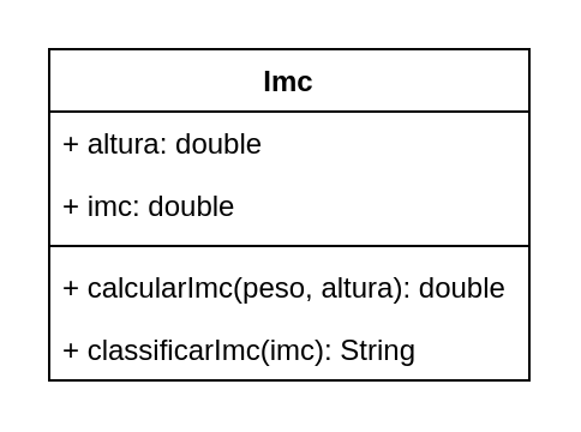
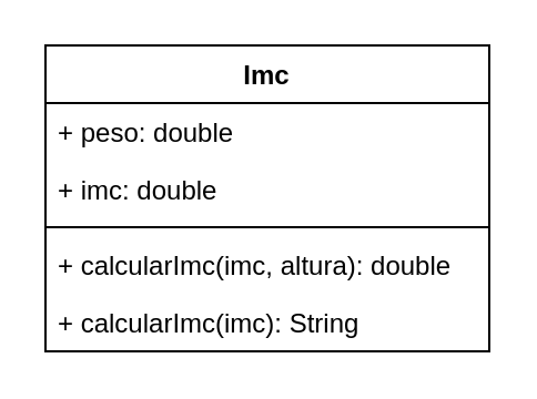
- <mxCell id="3" value="+ altura: double" style="text;strokeColor=none;fillColor=none;align=left;verticalAlign=top;spacingLeft=4;spacingRight=4;overflow=hidden;rotatable=0;points=[[0,0.5],[1,0.5]];portConstraint=eastwest;whiteSpace=wrap;html=1;" vertex="1" parent="2"><mxGeometry y="26" width="200" height="26" as="geometry" /></mxCell>
+ <mxCell id="3" value="+ peso: double" style="text;strokeColor=none;fillColor=none;align=left;verticalAlign=top;spacingLeft=4;spacingRight=4;overflow=hidden;rotatable=0;points=[[0,0.5],[1,0.5]];portConstraint=eastwest;whiteSpace=wrap;html=1;" vertex="1" parent="2"><mxGeometry y="26" width="200" height="26" as="geometry" /></mxCell>
- <mxCell id="6" value="+ calcularImc(peso, altura): double" style="text;strokeColor=none;fillColor=none;align=left;verticalAlign=top;spacingLeft=4;spacingRight=4;overflow=hidden;rotatable=0;points=[[0,0.5],[1,0.5]];portConstraint=eastwest;whiteSpace=wrap;html=1;" vertex="1" parent="2"><mxGeometry y="86" width="200" height="26" as="geometry" /></mxCell>
+ <mxCell id="6" value="+ calcularImc(imc, altura): double" style="text;strokeColor=none;fillColor=none;align=left;verticalAlign=top;spacingLeft=4;spacingRight=4;overflow=hidden;rotatable=0;points=[[0,0.5],[1,0.5]];portConstraint=eastwest;whiteSpace=wrap;html=1;" vertex="1" parent="2"><mxGeometry y="86" width="200" height="26" as="geometry" /></mxCell>
- <mxCell id="7" value="+ classificarImc(imc): String" style="text;strokeColor=none;fillColor=none;align=left;verticalAlign=top;spacingLeft=4;spacingRight=4;overflow=hidden;rotatable=0;points=[[0,0.5],[1,0.5]];portConstraint=eastwest;whiteSpace=wrap;html=1;" vertex="1" parent="2"><mxGeometry y="112" width="200" height="26" as="geometry" /></mxCell>
+ <mxCell id="7" value="+ calcularImc(imc): String" style="text;strokeColor=none;fillColor=none;align=left;verticalAlign=top;spacingLeft=4;spacingRight=4;overflow=hidden;rotatable=0;points=[[0,0.5],[1,0.5]];portConstraint=eastwest;whiteSpace=wrap;html=1;" vertex="1" parent="2"><mxGeometry y="112" width="200" height="26" as="geometry" /></mxCell>
